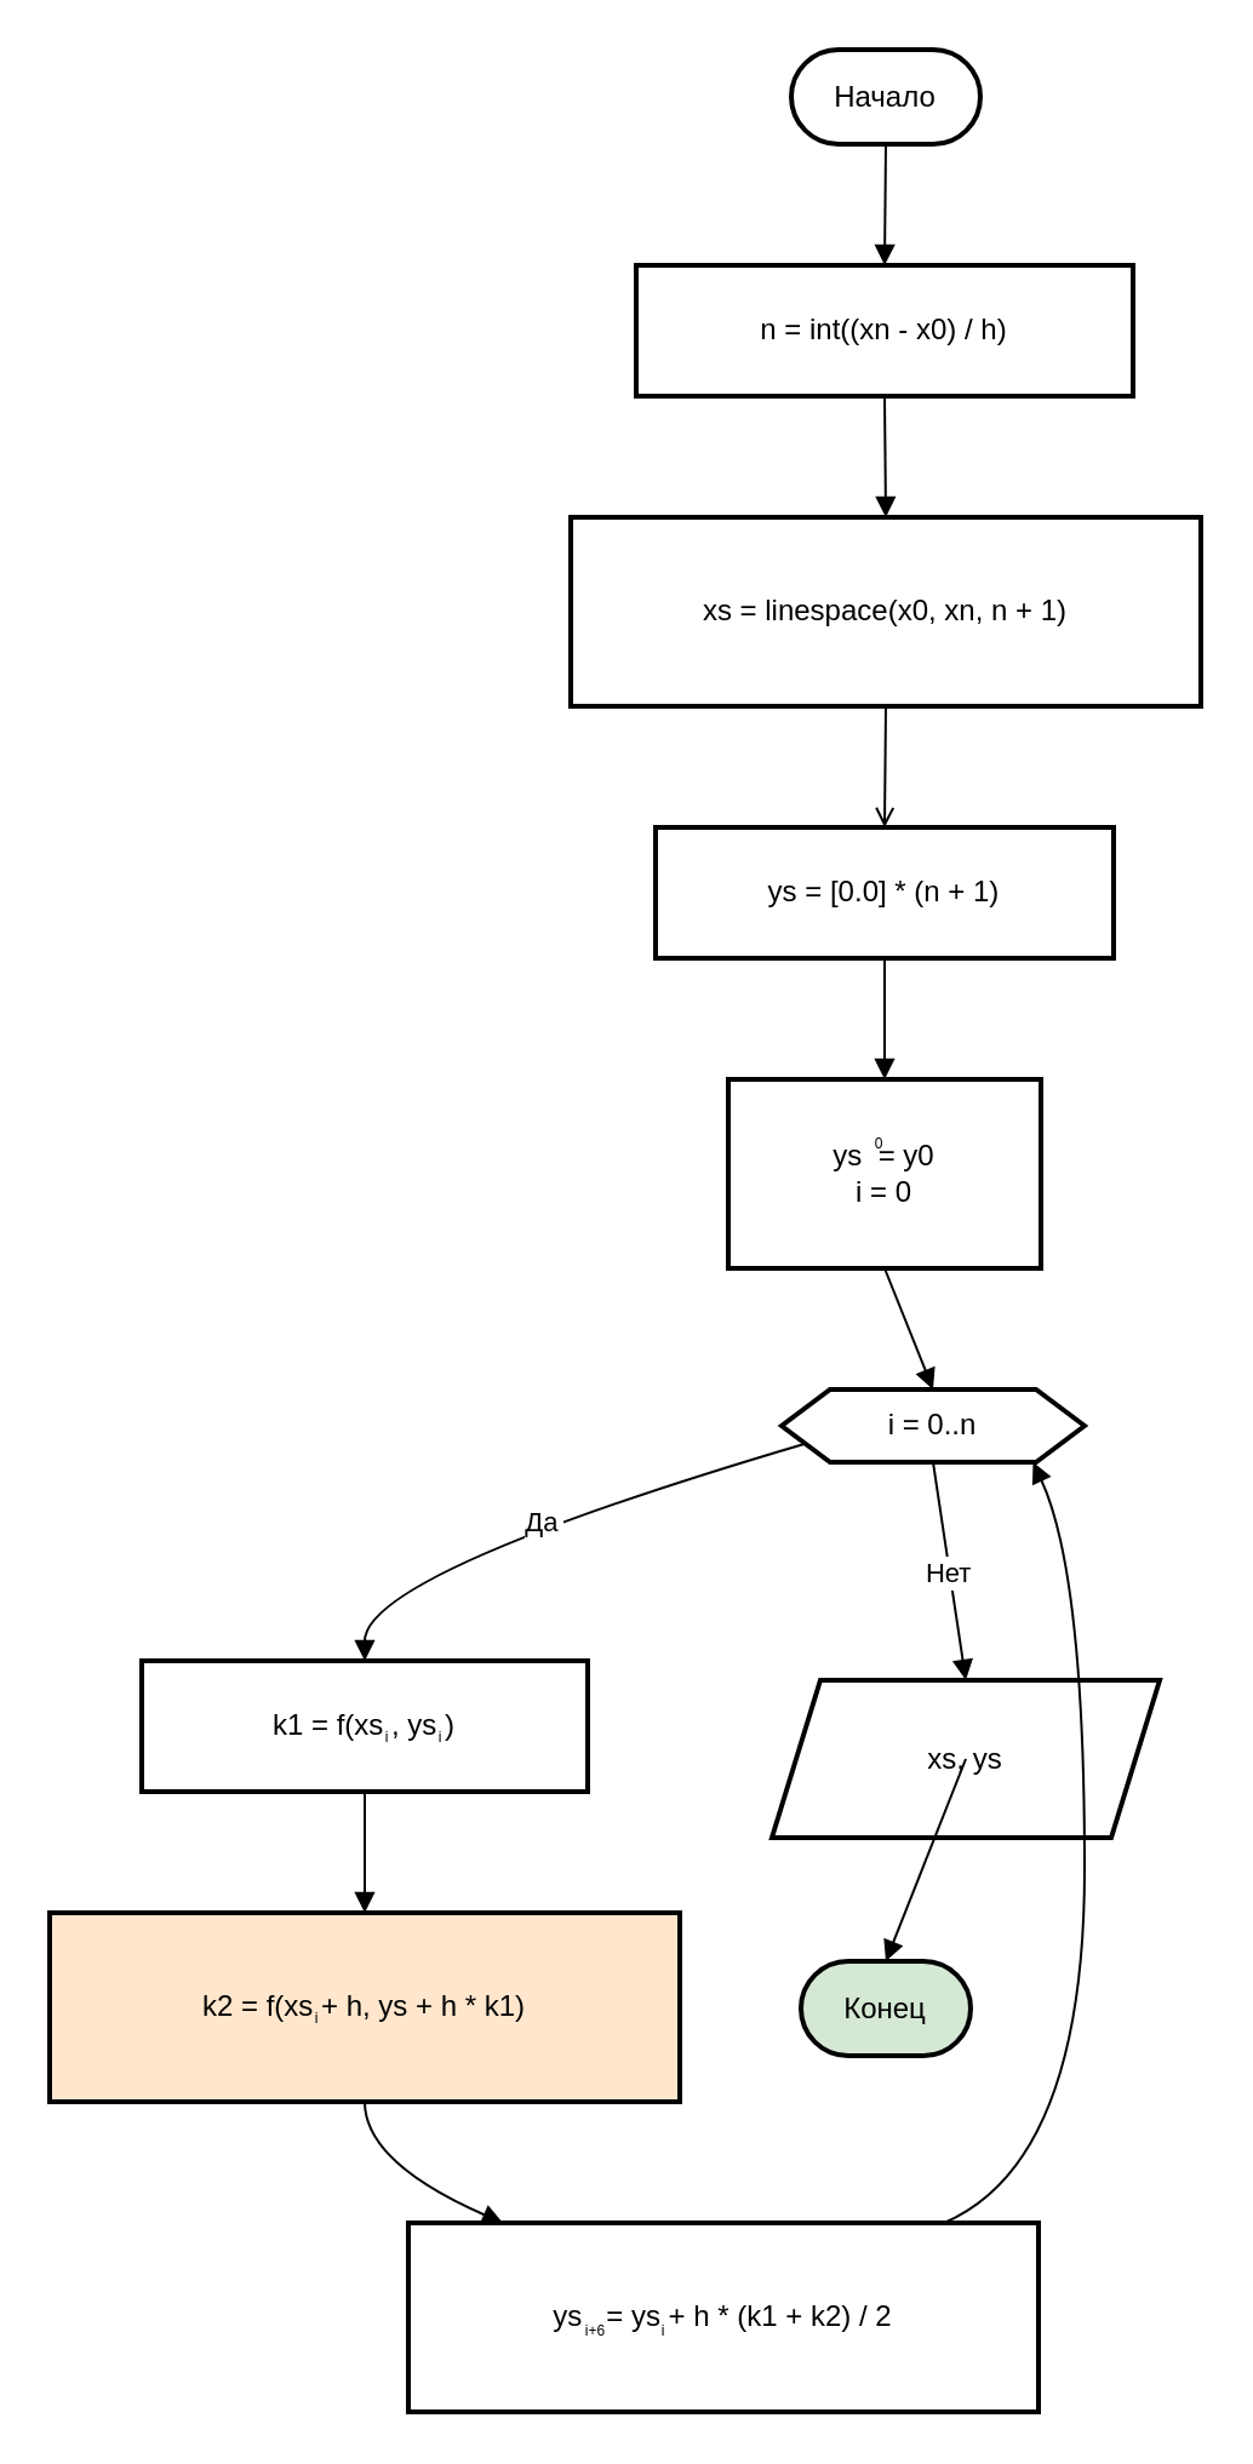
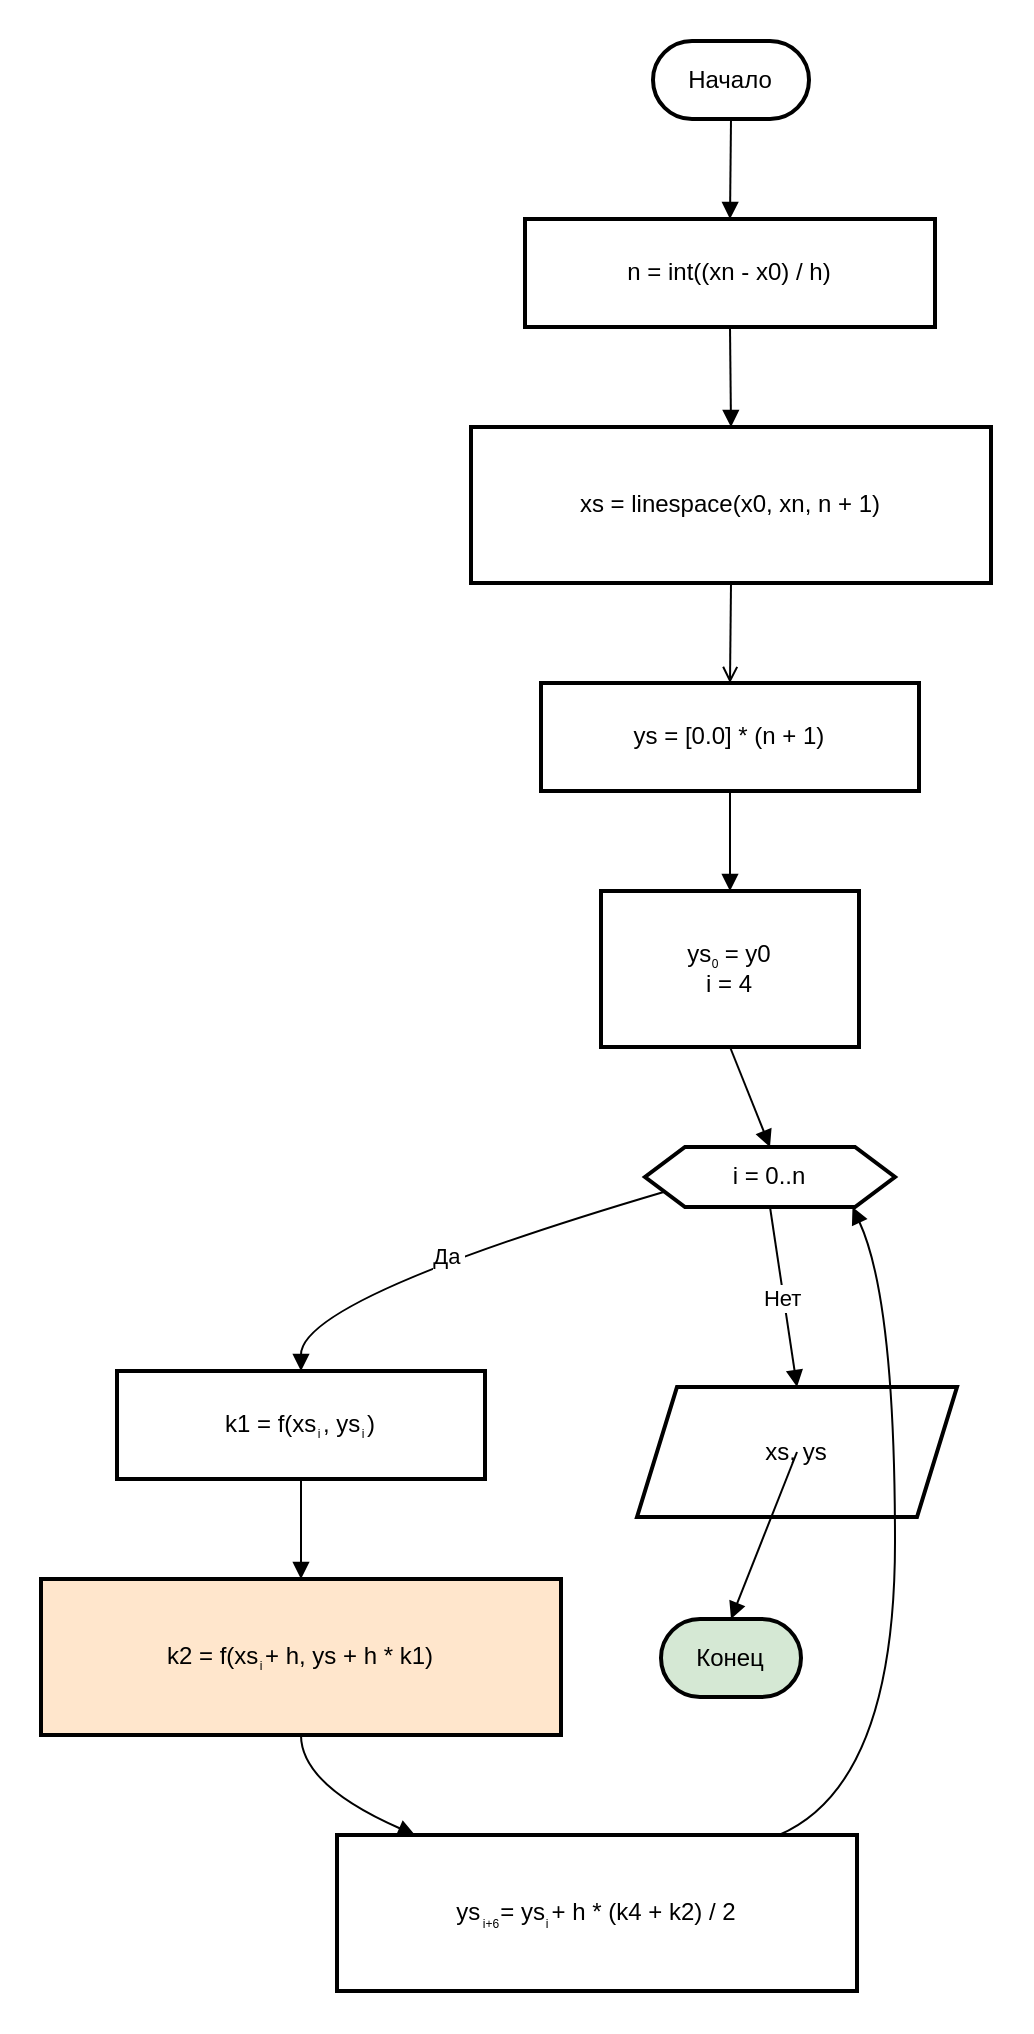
- <mxCell id="24" value="&lt;font style=&quot;font-size: 6px;&quot;&gt;0&lt;/font&gt;" style="text;html=1;align=center;verticalAlign=middle;resizable=0;points=[];autosize=1;strokeColor=none;fillColor=none;" vertex="1" parent="1"><mxGeometry x="347" y="455" width="30" height="30" as="geometry" /></mxCell>
+ <mxCell id="24" value="&lt;font style=&quot;font-size: 6px;&quot;&gt;0&lt;/font&gt;" style="text;html=1;align=center;verticalAlign=middle;resizable=0;points=[];autosize=1;strokeColor=none;fillColor=none;" vertex="1" parent="1"><mxGeometry x="342" y="465" width="30" height="30" as="geometry" /></mxCell>
- <mxCell id="6" value="ys  = y0&#10;i = 0" style="whiteSpace=wrap;strokeWidth=2;" vertex="1" parent="1"><mxGeometry x="300" y="445" width="129" height="78" as="geometry" /></mxCell>
+ <mxCell id="6" value="ys  = y0&#10;i = 4" style="whiteSpace=wrap;strokeWidth=2;" vertex="1" parent="1"><mxGeometry x="300" y="445" width="129" height="78" as="geometry" /></mxCell>
- <mxCell id="10" value="ys   = ys + h * (k1 + k2) / 2" style="whiteSpace=wrap;strokeWidth=2;" vertex="1" parent="1"><mxGeometry x="168" y="917" width="260" height="78" as="geometry" /></mxCell>
+ <mxCell id="10" value="ys   = ys + h * (k4 + k2) / 2" style="whiteSpace=wrap;strokeWidth=2;" vertex="1" parent="1"><mxGeometry x="168" y="917" width="260" height="78" as="geometry" /></mxCell>
